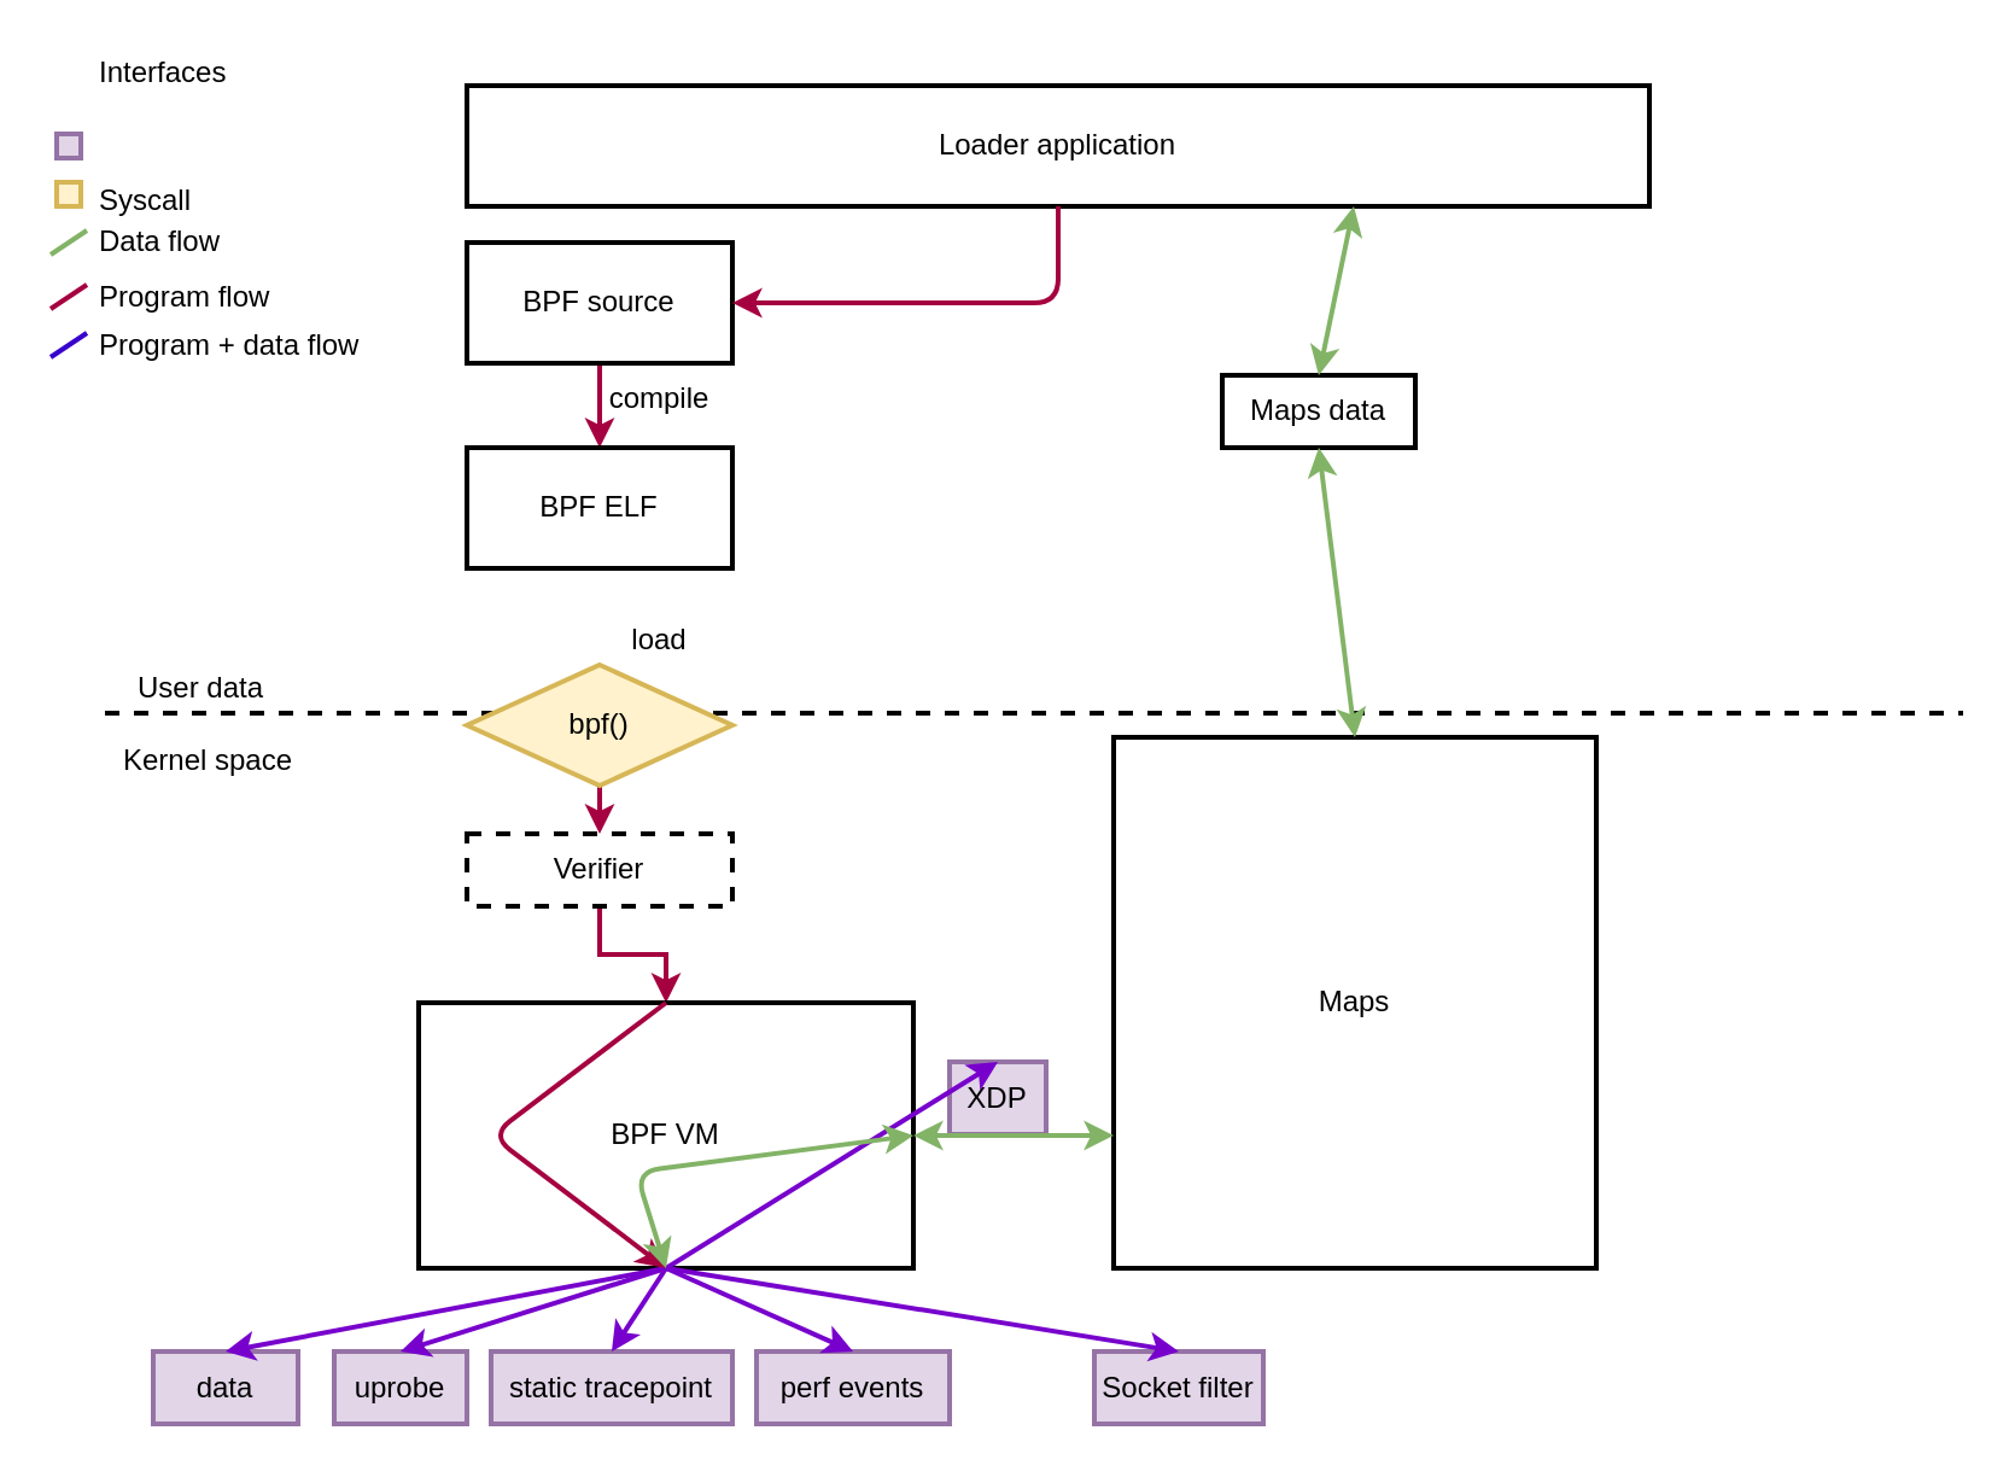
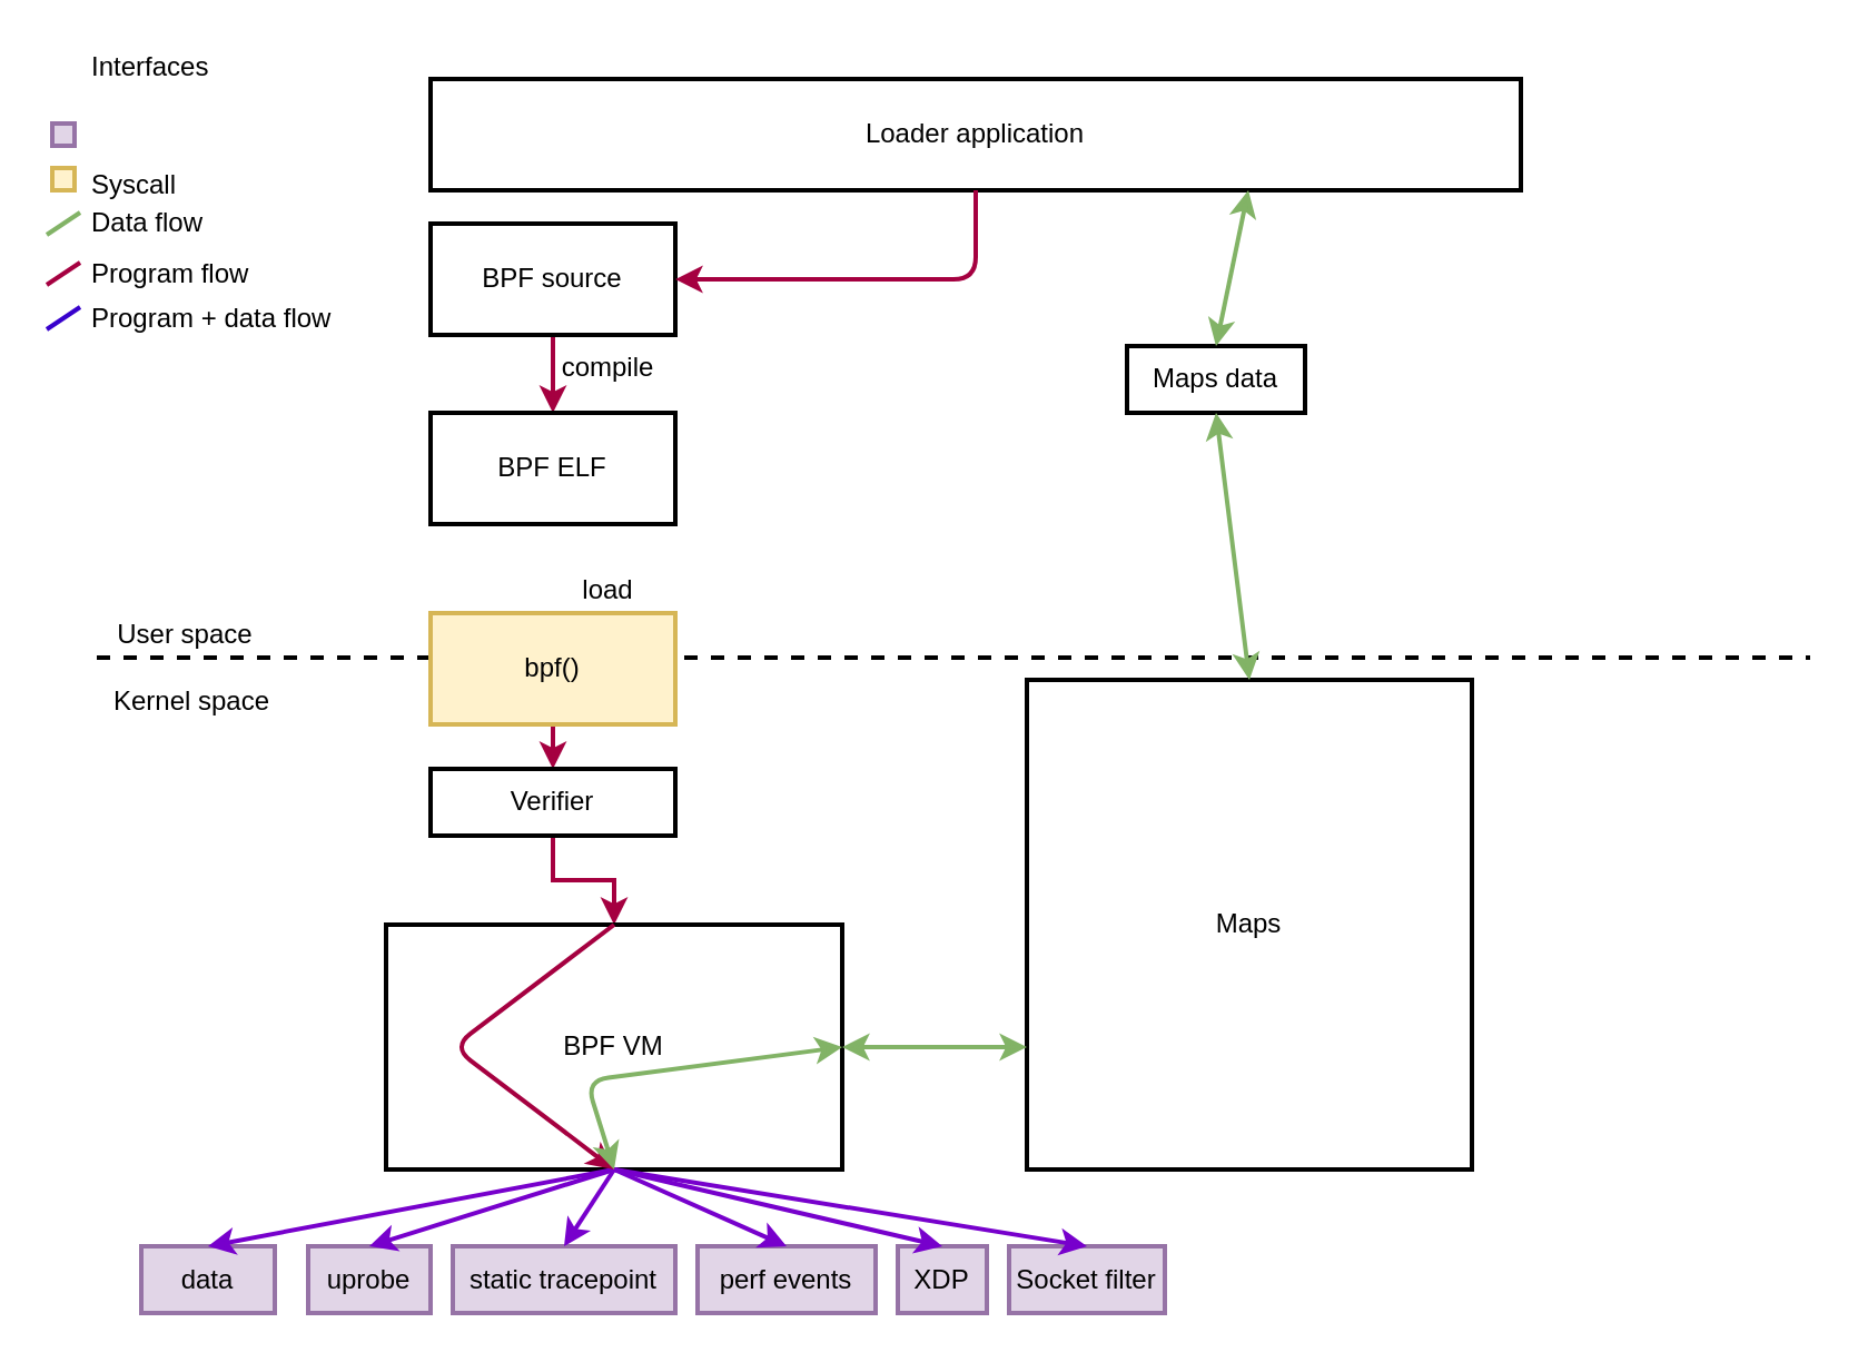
- <mxCell id="28" value="User data" style="text;html=1;strokeColor=none;fillColor=none;align=center;verticalAlign=middle;whiteSpace=wrap;rounded=0;strokeWidth=2;" vertex="1" parent="1"><mxGeometry x="43" y="275" width="80" height="20" as="geometry" /></mxCell>
+ <mxCell id="28" value="User space" style="text;html=1;strokeColor=none;fillColor=none;align=center;verticalAlign=middle;whiteSpace=wrap;rounded=0;strokeWidth=2;" vertex="1" parent="1"><mxGeometry x="43" y="275" width="80" height="20" as="geometry" /></mxCell>
- <mxCell id="7" value="bpf()" style="rhombus;whiteSpace=wrap;html=1;strokeWidth=2;fillColor=#fff2cc;strokeColor=#d6b656;" vertex="1" parent="1"><mxGeometry x="193" y="275" width="110" height="50" as="geometry" /></mxCell>
+ <mxCell id="7" value="bpf()" style="rounded=0;whiteSpace=wrap;html=1;strokeWidth=2;fillColor=#fff2cc;strokeColor=#d6b656;" vertex="1" parent="1"><mxGeometry x="193" y="275" width="110" height="50" as="geometry" /></mxCell>
- <mxCell id="9" value="Verifier" style="rounded=0;whiteSpace=wrap;html=1;strokeWidth=2;dashed=1;" vertex="1" parent="1"><mxGeometry x="193" y="345" width="110" height="30" as="geometry" /></mxCell>
+ <mxCell id="9" value="Verifier" style="rounded=0;whiteSpace=wrap;html=1;strokeWidth=2;" vertex="1" parent="1"><mxGeometry x="193" y="345" width="110" height="30" as="geometry" /></mxCell>
- <mxCell id="17" value="XDP" style="rounded=0;whiteSpace=wrap;html=1;strokeWidth=2;fillColor=#e1d5e7;strokeColor=#9673a6;" vertex="1" parent="1"><mxGeometry x="393" y="439.5" width="40" height="30" as="geometry" /></mxCell>
+ <mxCell id="17" value="XDP" style="rounded=0;whiteSpace=wrap;html=1;strokeWidth=2;fillColor=#e1d5e7;strokeColor=#9673a6;" vertex="1" parent="1"><mxGeometry x="403" y="559.5" width="40" height="30" as="geometry" /></mxCell>
